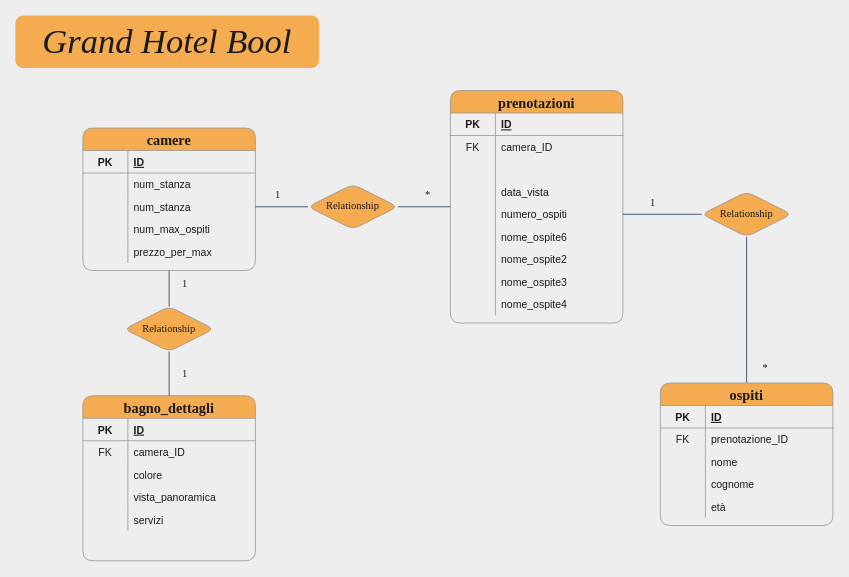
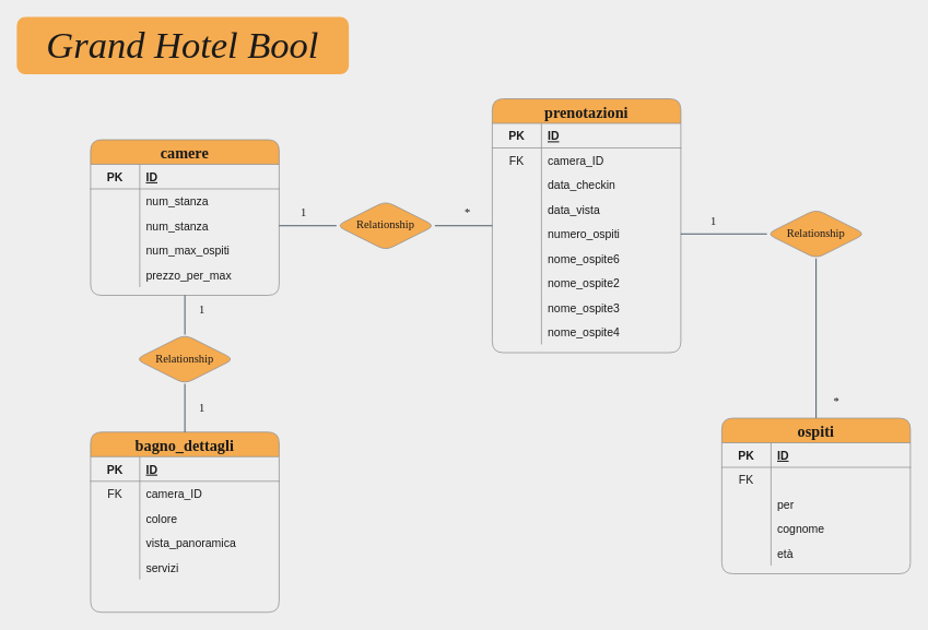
+ <mxCell id="28" value="data_checkin" style="shape=partialRectangle;connectable=0;fillColor=none;top=0;left=0;bottom=0;right=0;align=left;spacingLeft=6;overflow=hidden;fontSize=14;strokeColor=#909090;fontColor=#1A1A1A;rounded=1;" parent="26" vertex="1"><mxGeometry x="60" width="170" height="30" as="geometry" /></mxCell>
- <mxCell id="59" value="prenotazione_ID" style="shape=partialRectangle;connectable=0;fillColor=none;top=0;left=0;bottom=0;right=0;align=left;spacingLeft=6;overflow=hidden;fontSize=14;strokeColor=#909090;fontColor=#1A1A1A;rounded=1;" parent="57" vertex="1"><mxGeometry x="60" width="170" height="30" as="geometry" /></mxCell>
- <mxCell id="62" value="nome" style="shape=partialRectangle;connectable=0;fillColor=none;top=0;left=0;bottom=0;right=0;align=left;spacingLeft=6;overflow=hidden;fontSize=14;strokeColor=#909090;fontColor=#1A1A1A;rounded=1;" parent="60" vertex="1"><mxGeometry x="60" width="170" height="30" as="geometry" /></mxCell>
+ <mxCell id="62" value="per" style="shape=partialRectangle;connectable=0;fillColor=none;top=0;left=0;bottom=0;right=0;align=left;spacingLeft=6;overflow=hidden;fontSize=14;strokeColor=#909090;fontColor=#1A1A1A;rounded=1;" parent="60" vertex="1"><mxGeometry x="60" width="170" height="30" as="geometry" /></mxCell>
